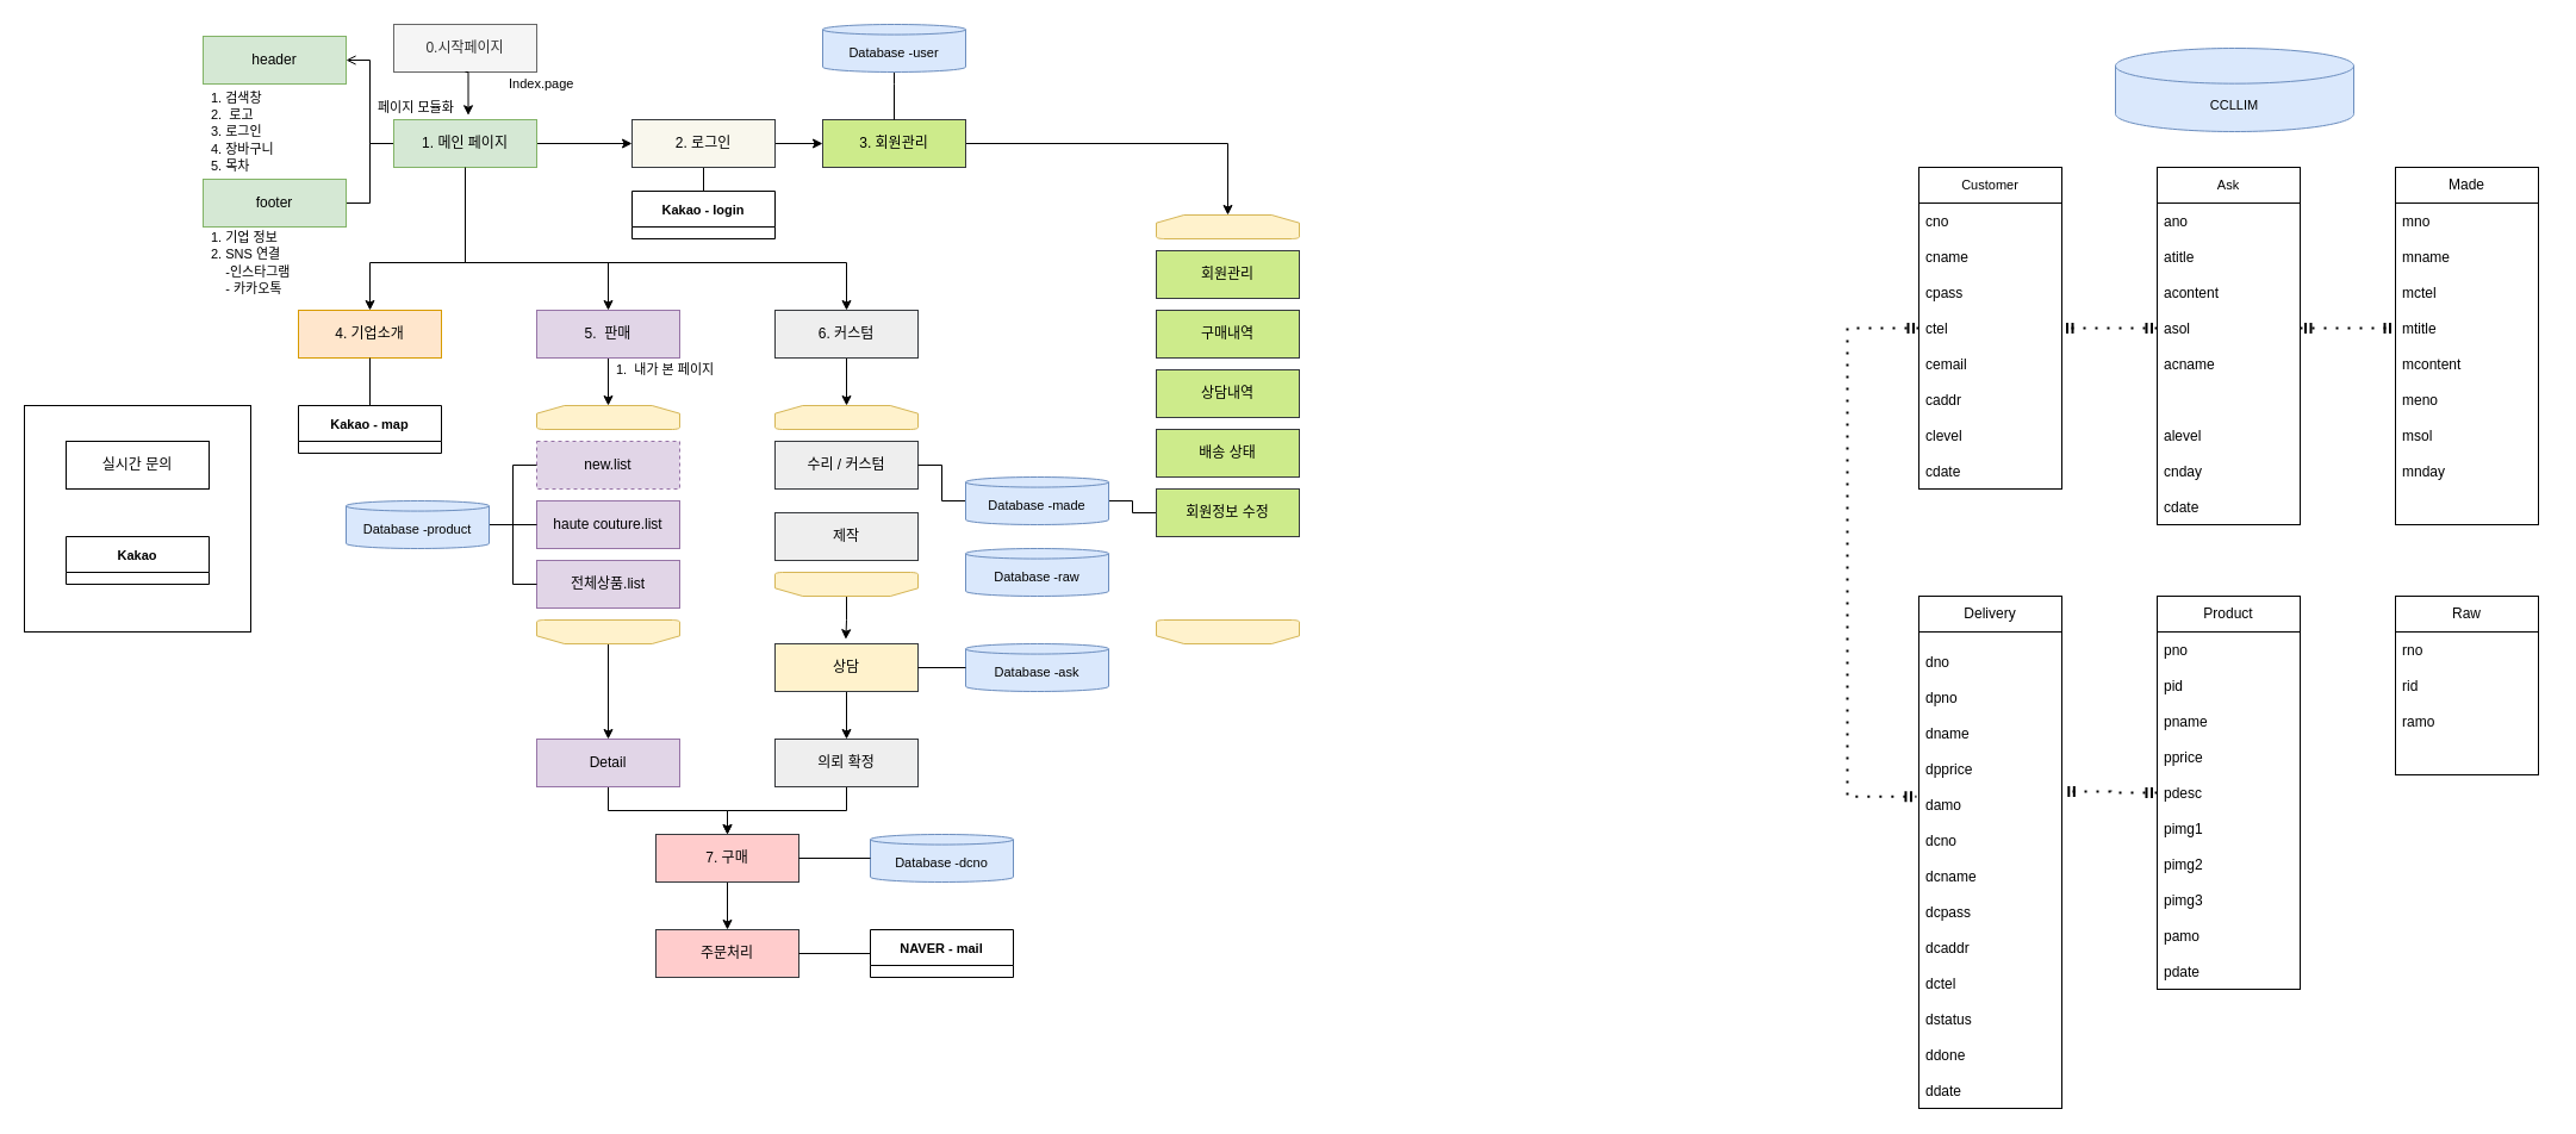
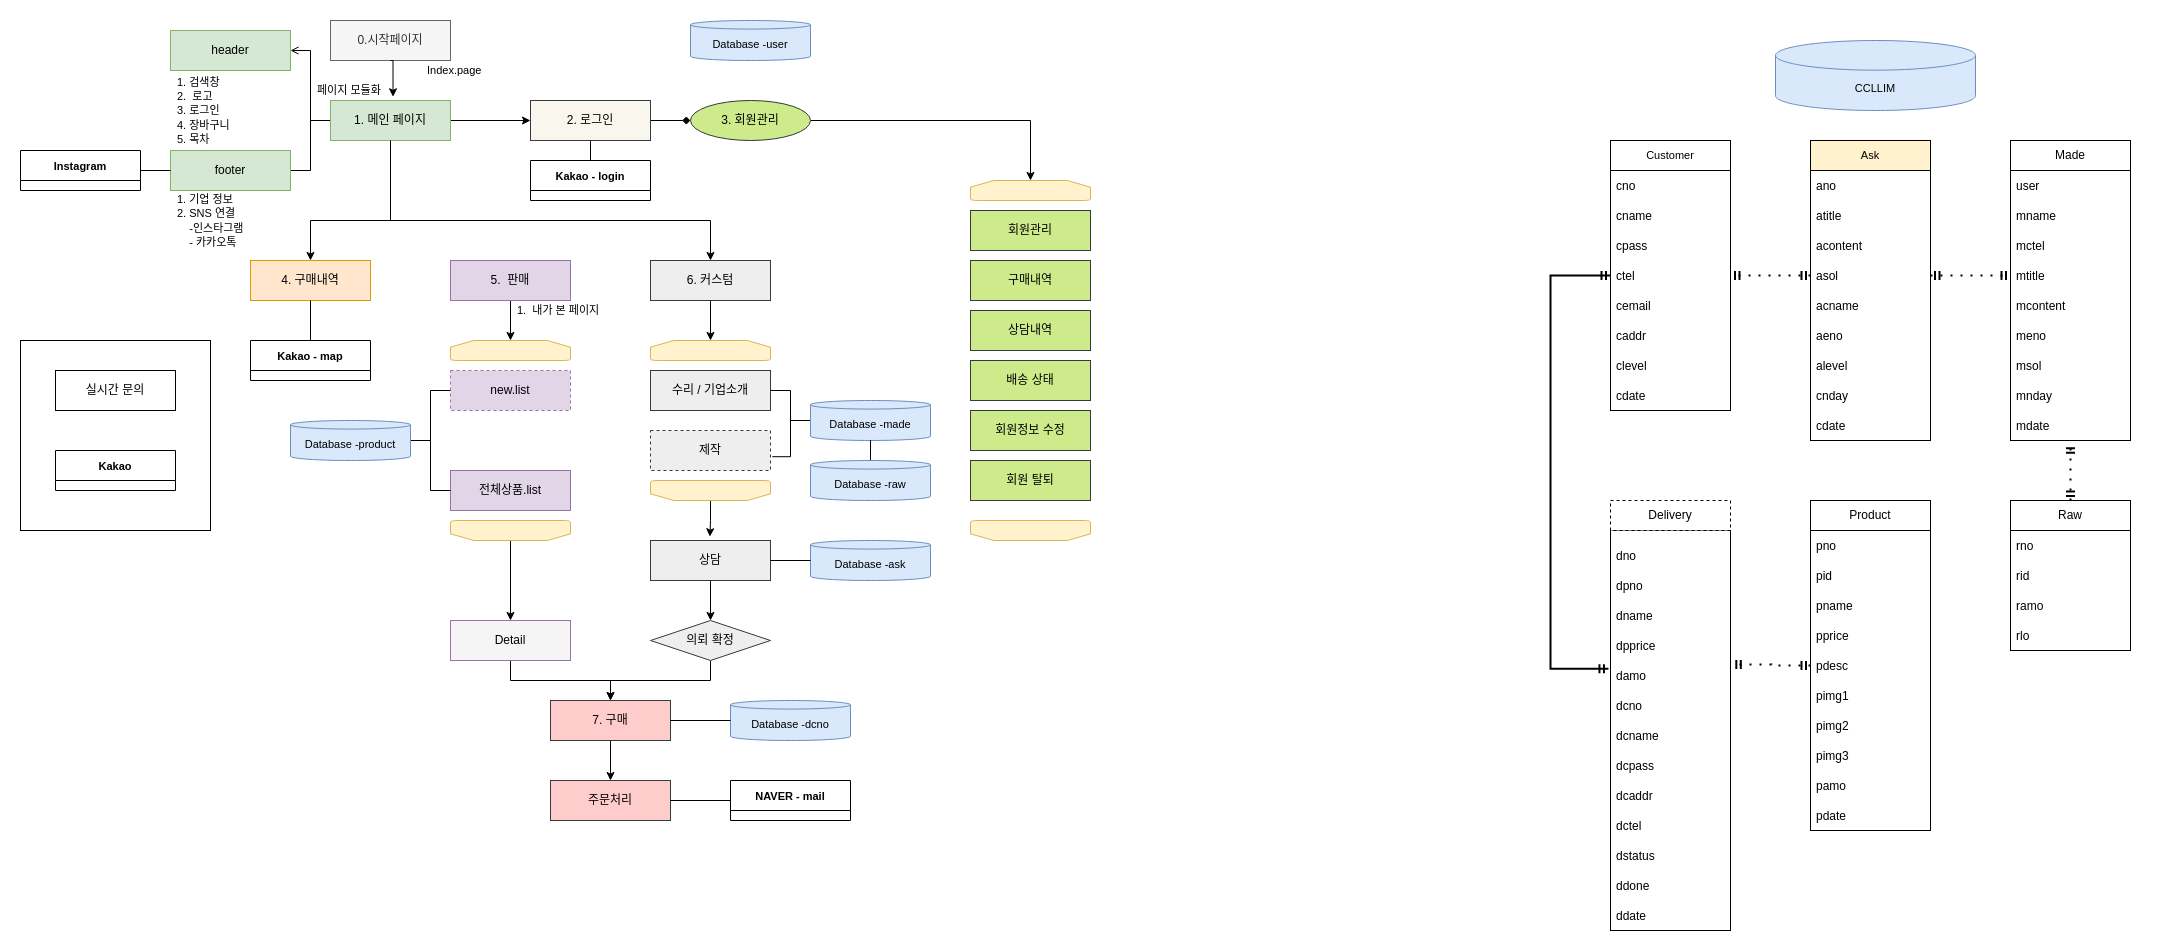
- <mxCell id="41" style="edgeStyle=orthogonalEdgeStyle;rounded=0;orthogonalLoop=1;jettySize=auto;html=1;fontSize=11;endArrow=none;endFill=0;exitX=0.5;exitY=1;exitDx=0;exitDy=0;exitPerimeter=0;entryX=0.5;entryY=0;entryDx=0;entryDy=0;" parent="1" source="42" target="21" edge="1"><mxGeometry relative="1" as="geometry"><mxPoint x="750" y="140" as="targetPoint" /><Array as="points"><mxPoint x="750" y="70" /><mxPoint x="750" y="70" /></Array></mxGeometry></mxCell>
- <mxCell id="17" style="edgeStyle=orthogonalEdgeStyle;rounded=0;orthogonalLoop=1;jettySize=auto;html=1;entryX=0;entryY=0.5;entryDx=0;entryDy=0;fontSize=11;endArrow=classic;endFill=1;" parent="1" source="19" target="21" edge="1"><mxGeometry relative="1" as="geometry" /></mxCell>
+ <mxCell id="17" style="edgeStyle=orthogonalEdgeStyle;rounded=0;orthogonalLoop=1;jettySize=auto;html=1;entryX=0;entryY=0.5;entryDx=0;entryDy=0;fontSize=11;endArrow=diamond;endFill=1;" parent="1" source="19" target="21" edge="1"><mxGeometry relative="1" as="geometry" /></mxCell>
- <mxCell id="21" value="3. 회원관리" style="rounded=0;whiteSpace=wrap;html=1;fillColor=#cdeb8b;strokeColor=#36393d;" parent="1" vertex="1"><mxGeometry x="690" y="100" width="120" height="40" as="geometry" /></mxCell>
+ <mxCell id="21" value="3. 회원관리" style="ellipse;whiteSpace=wrap;html=1;fillColor=#cdeb8b;strokeColor=#36393d;" parent="1" vertex="1"><mxGeometry x="690" y="100" width="120" height="40" as="geometry" /></mxCell>
- <mxCell id="92" value="&lt;span style=&quot;font-size: 11px;&quot;&gt;Ask&lt;/span&gt;" style="rounded=0;whiteSpace=wrap;html=1;" vertex="1" parent="82"><mxGeometry width="120" height="30" as="geometry" /></mxCell>
+ <mxCell id="92" value="&lt;span style=&quot;font-size: 11px;&quot;&gt;Ask&lt;/span&gt;" style="rounded=0;whiteSpace=wrap;html=1;fillColor=#fff2cc;" vertex="1" parent="82"><mxGeometry width="120" height="30" as="geometry" /></mxCell>
+ <mxCell id="72" value="Instagram" style="swimlane;fontSize=11;startSize=30;" parent="1" vertex="1"><mxGeometry x="20" y="150" width="120" height="40" as="geometry"><mxRectangle x="640" y="210" width="50" height="40" as="alternateBounds" /></mxGeometry></mxCell>
+ <mxCell id="47" style="edgeStyle=orthogonalEdgeStyle;rounded=0;orthogonalLoop=1;jettySize=auto;html=1;entryX=0;entryY=0.5;entryDx=0;entryDy=0;fontSize=11;endArrow=none;endFill=0;exitX=1;exitY=0.5;exitDx=0;exitDy=0;" parent="1" source="72" target="23" edge="1"><mxGeometry relative="1" as="geometry"><mxPoint x="130" y="200" as="sourcePoint" /></mxGeometry></mxCell>
- <mxCell id="143" value="mno" style="text;strokeColor=none;fillColor=none;align=left;verticalAlign=middle;spacingLeft=4;spacingRight=4;overflow=hidden;points=[[0,0.5],[1,0.5]];portConstraint=eastwest;rotatable=0;" vertex="1" parent="134"><mxGeometry y="30" width="130" height="30" as="geometry" /></mxCell>
+ <mxCell id="143" value="user" style="text;strokeColor=none;fillColor=none;align=left;verticalAlign=middle;spacingLeft=4;spacingRight=4;overflow=hidden;points=[[0,0.5],[1,0.5]];portConstraint=eastwest;rotatable=0;" vertex="1" parent="134"><mxGeometry y="30" width="130" height="30" as="geometry" /></mxCell>
- <mxCell id="5" style="edgeStyle=orthogonalEdgeStyle;rounded=0;orthogonalLoop=1;jettySize=auto;html=1;entryX=0.5;entryY=0;entryDx=0;entryDy=0;fontSize=11;endArrow=classic;endFill=1;" parent="1" source="8" target="14" edge="1"><mxGeometry relative="1" as="geometry"><Array as="points"><mxPoint x="390" y="220" /><mxPoint x="510" y="220" /></Array></mxGeometry></mxCell>
- <mxCell id="36" value="4. 기업소개" style="rounded=0;whiteSpace=wrap;html=1;fillColor=#ffe6cc;strokeColor=#d79b00;" parent="1" vertex="1"><mxGeometry x="250" y="260" width="120" height="40" as="geometry" /></mxCell>
+ <mxCell id="36" value="4. 구매내역" style="rounded=0;whiteSpace=wrap;html=1;fillColor=#ffe6cc;strokeColor=#d79b00;" parent="1" vertex="1"><mxGeometry x="250" y="260" width="120" height="40" as="geometry" /></mxCell>
+ <mxCell id="88" value="aeno" style="text;strokeColor=none;fillColor=none;align=left;verticalAlign=middle;spacingLeft=4;spacingRight=4;overflow=hidden;points=[[0,0.5],[1,0.5]];portConstraint=eastwest;rotatable=0;" vertex="1" parent="82"><mxGeometry y="180" width="120" height="30" as="geometry" /></mxCell>
- <mxCell id="30" value="수리 / 커스텀" style="rounded=0;whiteSpace=wrap;html=1;fillColor=#eeeeee;strokeColor=#36393d;" parent="1" vertex="1"><mxGeometry x="650" y="370" width="120" height="40" as="geometry" /></mxCell>
+ <mxCell id="30" value="수리 / 기업소개" style="rounded=0;whiteSpace=wrap;html=1;fillColor=#eeeeee;strokeColor=#36393d;" parent="1" vertex="1"><mxGeometry x="650" y="370" width="120" height="40" as="geometry" /></mxCell>
- <mxCell id="44" style="edgeStyle=orthogonalEdgeStyle;rounded=0;orthogonalLoop=1;jettySize=auto;html=1;fontSize=11;endArrow=none;endFill=0;" parent="1" source="45" target="64" edge="1"><mxGeometry relative="1" as="geometry" /></mxCell>
+ <mxCell id="44" style="edgeStyle=orthogonalEdgeStyle;rounded=0;orthogonalLoop=1;jettySize=auto;html=1;entryX=1.015;entryY=0.655;entryDx=0;entryDy=0;entryPerimeter=0;fontSize=11;endArrow=none;endFill=0;" parent="1" source="45" target="31" edge="1"><mxGeometry relative="1" as="geometry" /></mxCell>
+ <mxCell id="142" value="mdate" style="text;strokeColor=none;fillColor=none;align=left;verticalAlign=middle;spacingLeft=4;spacingRight=4;overflow=hidden;points=[[0,0.5],[1,0.5]];portConstraint=eastwest;rotatable=0;" vertex="1" parent="134"><mxGeometry y="270" width="120" height="30" as="geometry" /></mxCell>
- <mxCell id="38" style="edgeStyle=orthogonalEdgeStyle;rounded=0;orthogonalLoop=1;jettySize=auto;html=1;entryX=0;entryY=0.5;entryDx=0;entryDy=0;fontSize=11;endArrow=none;endFill=0;" parent="1" source="40" target="28" edge="1"><mxGeometry relative="1" as="geometry" /></mxCell>
- <mxCell id="28" value="haute couture.list" style="rounded=0;whiteSpace=wrap;html=1;fillColor=#e1d5e7;strokeColor=#9673a6;" parent="1" vertex="1"><mxGeometry x="450" y="420" width="120" height="40" as="geometry" /></mxCell>
- <mxCell id="31" value="제작" style="rounded=0;whiteSpace=wrap;html=1;fillColor=#eeeeee;strokeColor=#36393d;" parent="1" vertex="1"><mxGeometry x="650" y="430" width="120" height="40" as="geometry" /></mxCell>
+ <mxCell id="31" value="제작" style="rounded=0;whiteSpace=wrap;html=1;fillColor=#eeeeee;strokeColor=#36393d;dashed=1;" parent="1" vertex="1"><mxGeometry x="650" y="430" width="120" height="40" as="geometry" /></mxCell>
+ <mxCell id="80" style="edgeStyle=orthogonalEdgeStyle;rounded=0;orthogonalLoop=1;jettySize=auto;html=1;endArrow=none;endFill=0;" edge="1" parent="1" source="81" target="45"><mxGeometry relative="1" as="geometry" /></mxCell>
- <mxCell id="153" style="edgeStyle=elbowEdgeStyle;rounded=0;orthogonalLoop=1;jettySize=auto;html=1;entryX=-0.017;entryY=0.272;entryDx=0;entryDy=0;dashed=1;dashPattern=1 4;startArrow=ERmandOne;startFill=0;endArrow=ERmandOne;endFill=0;strokeWidth=2;entryPerimeter=0;" edge="1" parent="1" source="98" target="110"><mxGeometry relative="1" as="geometry"><Array as="points"><mxPoint x="1550" y="500" /></Array></mxGeometry></mxCell>
+ <mxCell id="153" style="edgeStyle=elbowEdgeStyle;rounded=0;orthogonalLoop=1;jettySize=auto;html=1;entryX=-0.017;entryY=0.272;entryDx=0;entryDy=0;dashed=0;dashPattern=1 4;startArrow=ERmandOne;startFill=0;endArrow=ERmandOne;endFill=0;strokeWidth=2;entryPerimeter=0;" edge="1" parent="1" source="98" target="110"><mxGeometry relative="1" as="geometry"><Array as="points"><mxPoint x="1550" y="500" /></Array></mxGeometry></mxCell>
+ <mxCell id="156" style="edgeStyle=elbowEdgeStyle;rounded=0;orthogonalLoop=1;jettySize=auto;html=1;entryX=0.497;entryY=1.106;entryDx=0;entryDy=0;entryPerimeter=0;dashed=1;dashPattern=1 4;startArrow=ERmandOne;startFill=0;endArrow=ERmandOne;endFill=0;strokeWidth=2;" edge="1" parent="1" source="152" target="142"><mxGeometry relative="1" as="geometry" /></mxCell>
+ <mxCell id="65" value="회원 탈퇴" style="rounded=0;whiteSpace=wrap;html=1;fillColor=#cdeb8b;strokeColor=#36393d;" parent="1" vertex="1"><mxGeometry x="970" y="460" width="120" height="40" as="geometry" /></mxCell>
- <mxCell id="115" value="&lt;span style=&quot;&quot;&gt;Delivery&lt;/span&gt;" style="rounded=0;whiteSpace=wrap;html=1;" vertex="1" parent="105"><mxGeometry width="120" height="30" as="geometry" /></mxCell>
+ <mxCell id="115" value="&lt;span style=&quot;&quot;&gt;Delivery&lt;/span&gt;" style="rounded=0;whiteSpace=wrap;html=1;dashed=1;" vertex="1" parent="105"><mxGeometry width="120" height="30" as="geometry" /></mxCell>
- <mxCell id="35" value="상담" style="rounded=0;whiteSpace=wrap;html=1;fillColor=#fff2cc;strokeColor=#36393d;" parent="1" vertex="1"><mxGeometry x="650" y="540" width="120" height="40" as="geometry" /></mxCell>
+ <mxCell id="35" value="상담" style="rounded=0;whiteSpace=wrap;html=1;fillColor=#eeeeee;strokeColor=#36393d;" parent="1" vertex="1"><mxGeometry x="650" y="540" width="120" height="40" as="geometry" /></mxCell>
+ <mxCell id="150" value="rlo" style="text;strokeColor=none;fillColor=none;align=left;verticalAlign=middle;spacingLeft=4;spacingRight=4;overflow=hidden;points=[[0,0.5],[1,0.5]];portConstraint=eastwest;rotatable=0;" vertex="1" parent="146"><mxGeometry y="120" width="120" height="30" as="geometry" /></mxCell>
- <mxCell id="57" value="Detail" style="rounded=0;whiteSpace=wrap;html=1;fillColor=#e1d5e7;strokeColor=#9673a6;" parent="1" vertex="1"><mxGeometry x="450" y="620" width="120" height="40" as="geometry" /></mxCell>
+ <mxCell id="57" value="Detail" style="rounded=0;whiteSpace=wrap;html=1;fillColor=#f5f5f5;strokeColor=#9673a6;" parent="1" vertex="1"><mxGeometry x="450" y="620" width="120" height="40" as="geometry" /></mxCell>
- <mxCell id="68" value="의뢰 확정" style="rounded=0;whiteSpace=wrap;html=1;fillColor=#eeeeee;strokeColor=#36393d;" parent="1" vertex="1"><mxGeometry x="650" y="620" width="120" height="40" as="geometry" /></mxCell>
+ <mxCell id="68" value="의뢰 확정" style="rhombus;whiteSpace=wrap;html=1;fillColor=#eeeeee;strokeColor=#36393d;" parent="1" vertex="1"><mxGeometry x="650" y="620" width="120" height="40" as="geometry" /></mxCell>
